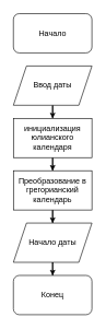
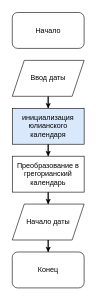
- <mxCell id="6" value="инициализация&lt;br&gt;юлианского&lt;br&gt;календаря" style="rounded=0;whiteSpace=wrap;html=1;" vertex="1" parent="1"><mxGeometry x="20" y="180" width="120" height="60" as="geometry" /></mxCell>
+ <mxCell id="6" value="инициализация&lt;br&gt;юлианского&lt;br&gt;календаря" style="rounded=0;whiteSpace=wrap;html=1;fillColor=#dae8fc;" vertex="1" parent="1"><mxGeometry x="20" y="180" width="120" height="60" as="geometry" /></mxCell>
